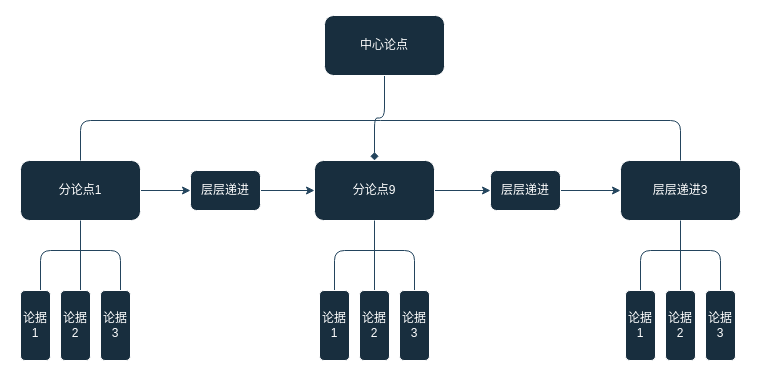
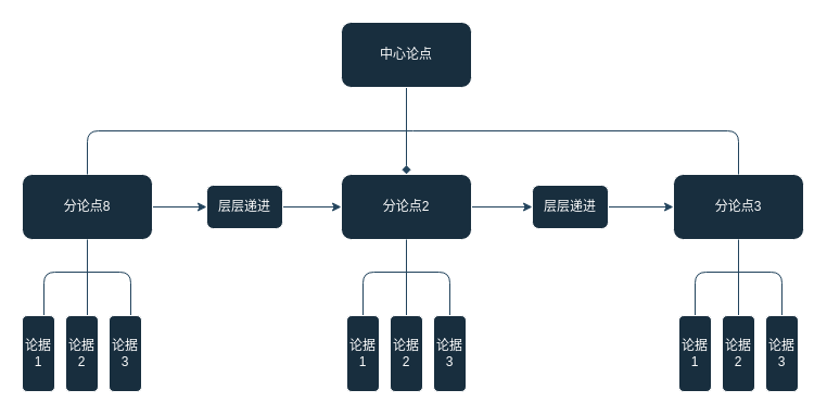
- <mxCell id="5" value="中心论点" style="rounded=1;whiteSpace=wrap;html=1;labelBackgroundColor=none;fillColor=#182E3E;strokeColor=#FFFFFF;fontColor=#FFFFFF;" vertex="1" parent="1"><mxGeometry x="324" y="15" width="120" height="60" as="geometry" /></mxCell>
+ <mxCell id="5" value="中心论点" style="rounded=1;whiteSpace=wrap;html=1;labelBackgroundColor=none;fillColor=#182E3E;strokeColor=#FFFFFF;fontColor=#FFFFFF;" vertex="1" parent="1"><mxGeometry x="314" y="20" width="120" height="60" as="geometry" /></mxCell>
- <mxCell id="7" value="分论点1" style="rounded=1;whiteSpace=wrap;html=1;labelBackgroundColor=none;fillColor=#182E3E;strokeColor=#FFFFFF;fontColor=#FFFFFF;" vertex="1" parent="1"><mxGeometry x="20" y="160" width="120" height="60" as="geometry" /></mxCell>
+ <mxCell id="7" value="分论点8" style="rounded=1;whiteSpace=wrap;html=1;labelBackgroundColor=none;fillColor=#182E3E;strokeColor=#FFFFFF;fontColor=#FFFFFF;" vertex="1" parent="1"><mxGeometry x="20" y="160" width="120" height="60" as="geometry" /></mxCell>
- <mxCell id="3" value="分论点9" style="rounded=1;whiteSpace=wrap;html=1;labelBackgroundColor=none;fillColor=#182E3E;strokeColor=#FFFFFF;fontColor=#FFFFFF;" vertex="1" parent="1"><mxGeometry x="314" y="160" width="120" height="60" as="geometry" /></mxCell>
+ <mxCell id="3" value="分论点2" style="rounded=1;whiteSpace=wrap;html=1;labelBackgroundColor=none;fillColor=#182E3E;strokeColor=#FFFFFF;fontColor=#FFFFFF;" vertex="1" parent="1"><mxGeometry x="314" y="160" width="120" height="60" as="geometry" /></mxCell>
- <mxCell id="8" value="层层递进3" style="rounded=1;whiteSpace=wrap;html=1;labelBackgroundColor=none;fillColor=#182E3E;strokeColor=#FFFFFF;fontColor=#FFFFFF;" vertex="1" parent="1"><mxGeometry x="620" y="160" width="120" height="60" as="geometry" /></mxCell>
+ <mxCell id="8" value="分论点3" style="rounded=1;whiteSpace=wrap;html=1;labelBackgroundColor=none;fillColor=#182E3E;strokeColor=#FFFFFF;fontColor=#FFFFFF;" vertex="1" parent="1"><mxGeometry x="620" y="160" width="120" height="60" as="geometry" /></mxCell>
